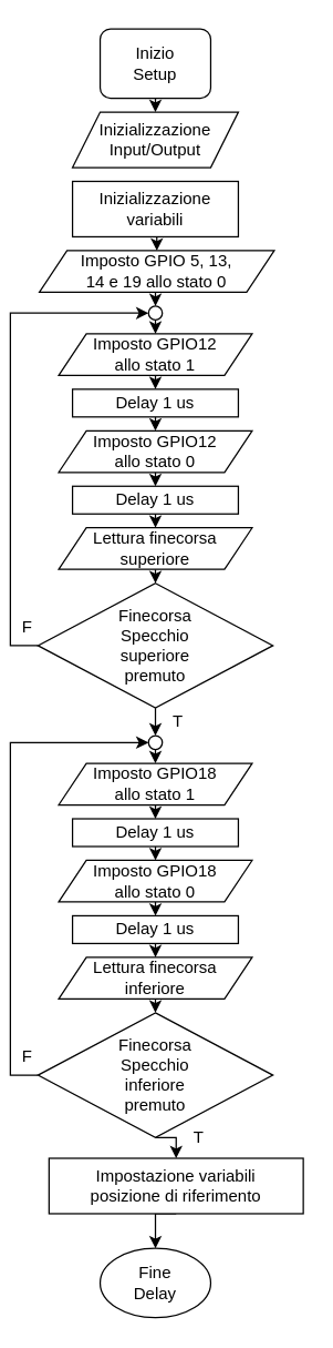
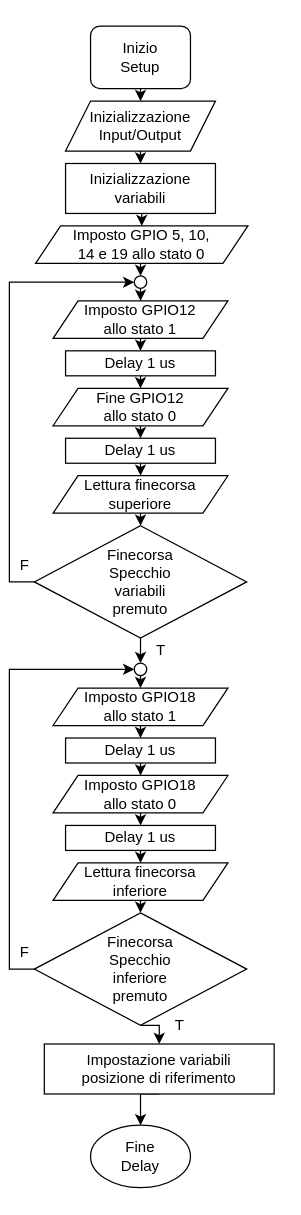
+ <mxCell id="4" style="edgeStyle=orthogonalEdgeStyle;rounded=0;orthogonalLoop=1;jettySize=auto;html=1;exitX=0.5;exitY=1;exitDx=0;exitDy=0;entryX=0.5;entryY=0;entryDx=0;entryDy=0;fontSize=12;" edge="1" parent="1" source="5" target="7"><mxGeometry relative="1" as="geometry" /></mxCell>
- <mxCell id="15" value="&lt;div style=&quot;font-size: 12px&quot;&gt;Imposto GPIO 5, 13,&lt;/div&gt;&lt;div style=&quot;font-size: 12px&quot;&gt;14 e 19 allo stato 0&lt;br style=&quot;font-size: 12px&quot;&gt;&lt;/div&gt;" style="shape=parallelogram;perimeter=parallelogramPerimeter;whiteSpace=wrap;html=1;fixedSize=1;fontSize=12;" vertex="1" parent="1"><mxGeometry x="21" y="180" width="170" height="30" as="geometry" /></mxCell>
+ <mxCell id="15" value="&lt;div style=&quot;font-size: 12px&quot;&gt;Imposto GPIO 5, 10,&lt;/div&gt;&lt;div style=&quot;font-size: 12px&quot;&gt;14 e 19 allo stato 0&lt;br style=&quot;font-size: 12px&quot;&gt;&lt;/div&gt;" style="shape=parallelogram;perimeter=parallelogramPerimeter;whiteSpace=wrap;html=1;fixedSize=1;fontSize=12;" vertex="1" parent="1"><mxGeometry x="21" y="180" width="170" height="30" as="geometry" /></mxCell>
- <mxCell id="19" value="&lt;div style=&quot;font-size: 12px;&quot;&gt;Imposto GPIO12&lt;/div&gt;&lt;div style=&quot;font-size: 12px;&quot;&gt;allo stato 0&lt;br style=&quot;font-size: 12px;&quot;&gt;&lt;/div&gt;" style="shape=parallelogram;perimeter=parallelogramPerimeter;whiteSpace=wrap;html=1;fixedSize=1;fontSize=12;" vertex="1" parent="1"><mxGeometry x="35" y="310" width="140" height="30" as="geometry" /></mxCell>
+ <mxCell id="19" value="&lt;div style=&quot;font-size: 12px;&quot;&gt;Fine GPIO12&lt;/div&gt;&lt;div style=&quot;font-size: 12px;&quot;&gt;allo stato 0&lt;br style=&quot;font-size: 12px;&quot;&gt;&lt;/div&gt;" style="shape=parallelogram;perimeter=parallelogramPerimeter;whiteSpace=wrap;html=1;fixedSize=1;fontSize=12;" vertex="1" parent="1"><mxGeometry x="35" y="310" width="140" height="30" as="geometry" /></mxCell>
- <mxCell id="11" value="&lt;div style=&quot;font-size: 12px;&quot;&gt;Finecorsa&lt;/div&gt;&lt;div style=&quot;font-size: 12px;&quot;&gt;Specchio&lt;/div&gt;&lt;div style=&quot;font-size: 12px;&quot;&gt;superiore&lt;/div&gt;&lt;div style=&quot;font-size: 12px;&quot;&gt;premuto&lt;br style=&quot;font-size: 12px;&quot;&gt;&lt;/div&gt;" style="rhombus;whiteSpace=wrap;html=1;fontSize=12;" vertex="1" parent="1"><mxGeometry x="20" y="420" width="170" height="90" as="geometry" /></mxCell>
+ <mxCell id="11" value="&lt;div style=&quot;font-size: 12px;&quot;&gt;Finecorsa&lt;/div&gt;&lt;div style=&quot;font-size: 12px;&quot;&gt;Specchio&lt;/div&gt;&lt;div style=&quot;font-size: 12px;&quot;&gt;variabili&lt;/div&gt;&lt;div style=&quot;font-size: 12px;&quot;&gt;premuto&lt;br style=&quot;font-size: 12px;&quot;&gt;&lt;/div&gt;" style="rhombus;whiteSpace=wrap;html=1;fontSize=12;" vertex="1" parent="1"><mxGeometry x="20" y="420" width="170" height="90" as="geometry" /></mxCell>
